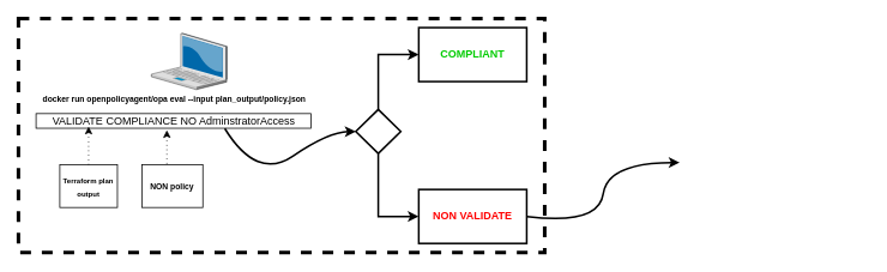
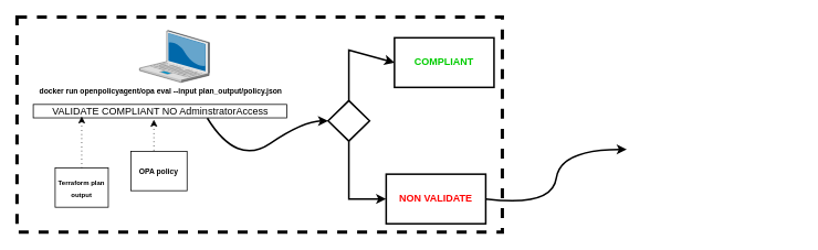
- <mxCell id="10" value="&lt;font color=&quot;#00CC00&quot;&gt;&lt;b&gt;COMPLIANT&lt;/b&gt;&lt;/font&gt;" style="rounded=0;whiteSpace=wrap;html=1;strokeWidth=2;" vertex="1" parent="1"><mxGeometry x="465" y="30" width="120" height="60" as="geometry" /></mxCell>
+ <mxCell id="10" value="&lt;font color=&quot;#00CC00&quot;&gt;&lt;b&gt;COMPLIANT&lt;/b&gt;&lt;/font&gt;" style="rounded=0;whiteSpace=wrap;html=1;strokeWidth=2;" vertex="1" parent="1"><mxGeometry x="475" y="45" width="120" height="60" as="geometry" /></mxCell>
- <mxCell id="8" value="VALIDATE COMPLIANCE NO AdminstratorAccess" style="rounded=0;whiteSpace=wrap;html=1;strokeColor=#000000;strokeWidth=1;" vertex="1" parent="1"><mxGeometry x="39.602" y="125.625" width="305.795" height="16.25" as="geometry" /></mxCell>
+ <mxCell id="8" value="VALIDATE COMPLIANT NO AdminstratorAccess" style="rounded=0;whiteSpace=wrap;html=1;strokeColor=#000000;strokeWidth=1;" vertex="1" parent="1"><mxGeometry x="39.602" y="125.625" width="305.795" height="16.25" as="geometry" /></mxCell>
- <mxCell id="5" value="&lt;font style=&quot;font-size: 8px&quot;&gt;Terraform plan output&lt;/font&gt;" style="whiteSpace=wrap;html=1;fontStyle=1" vertex="1" parent="1"><mxGeometry x="66" y="182.5" width="64.03" height="47.5" as="geometry" /></mxCell>
+ <mxCell id="5" value="&lt;font style=&quot;font-size: 8px&quot;&gt;Terraform plan output&lt;/font&gt;" style="whiteSpace=wrap;html=1;fontStyle=1" vertex="1" parent="1"><mxGeometry x="66" y="202.5" width="64.03" height="47.5" as="geometry" /></mxCell>
- <mxCell id="6" value="&lt;font style=&quot;font-size: 9px&quot;&gt;NON policy&lt;/font&gt;" style="whiteSpace=wrap;html=1;fontStyle=1" vertex="1" parent="1"><mxGeometry x="157.22" y="182.5" width="67.78" height="47.5" as="geometry" /></mxCell>
+ <mxCell id="6" value="&lt;font style=&quot;font-size: 9px&quot;&gt;OPA policy&lt;/font&gt;" style="whiteSpace=wrap;html=1;fontStyle=1" vertex="1" parent="1"><mxGeometry x="157.22" y="182.5" width="67.78" height="47.5" as="geometry" /></mxCell>
